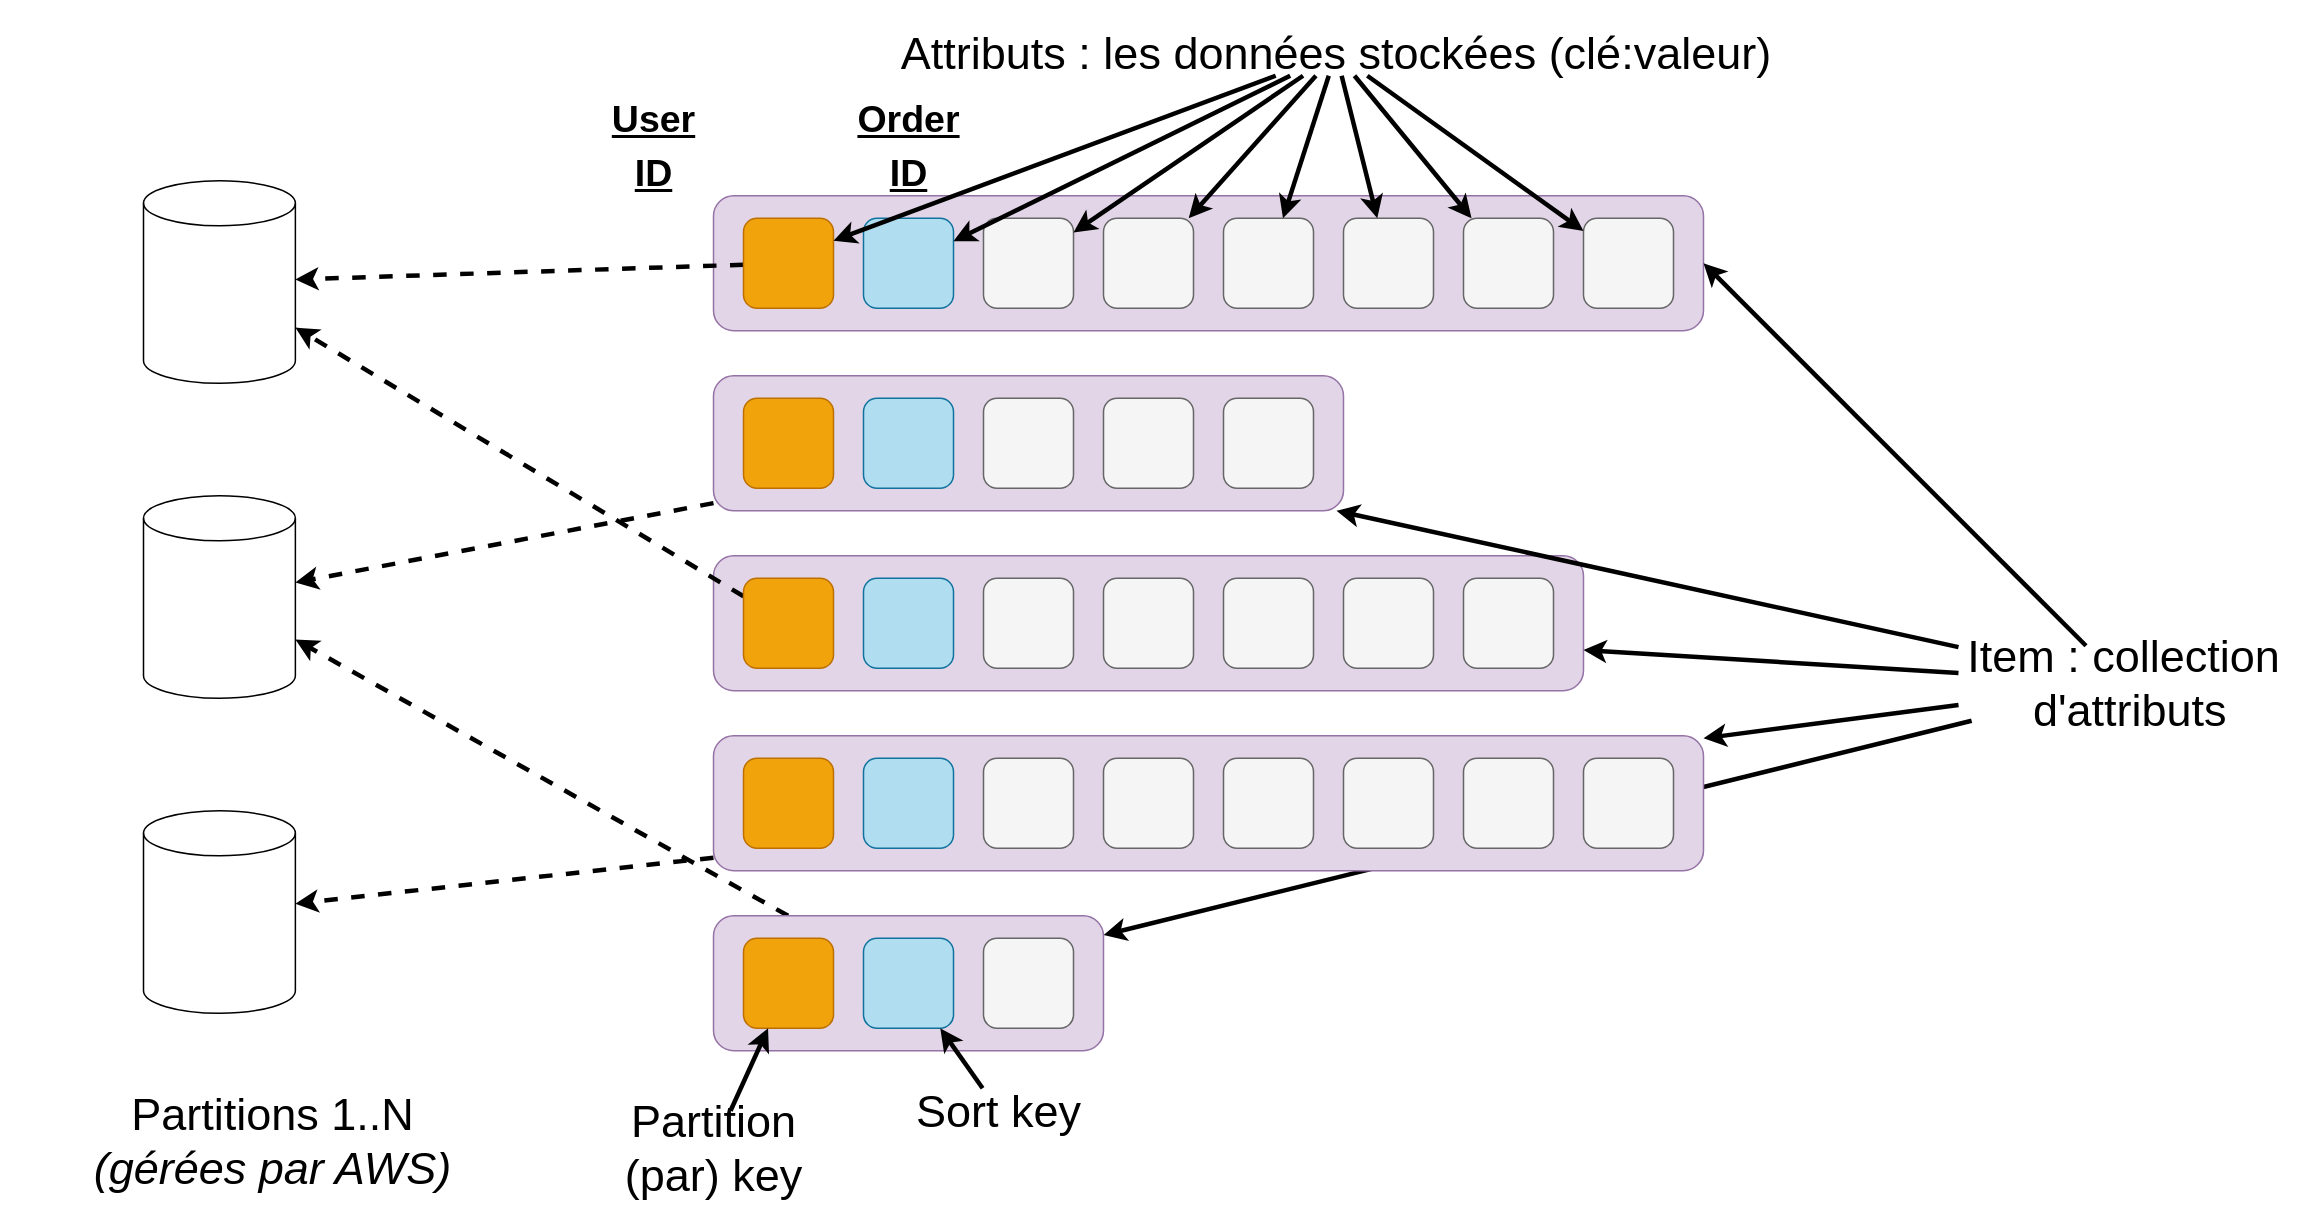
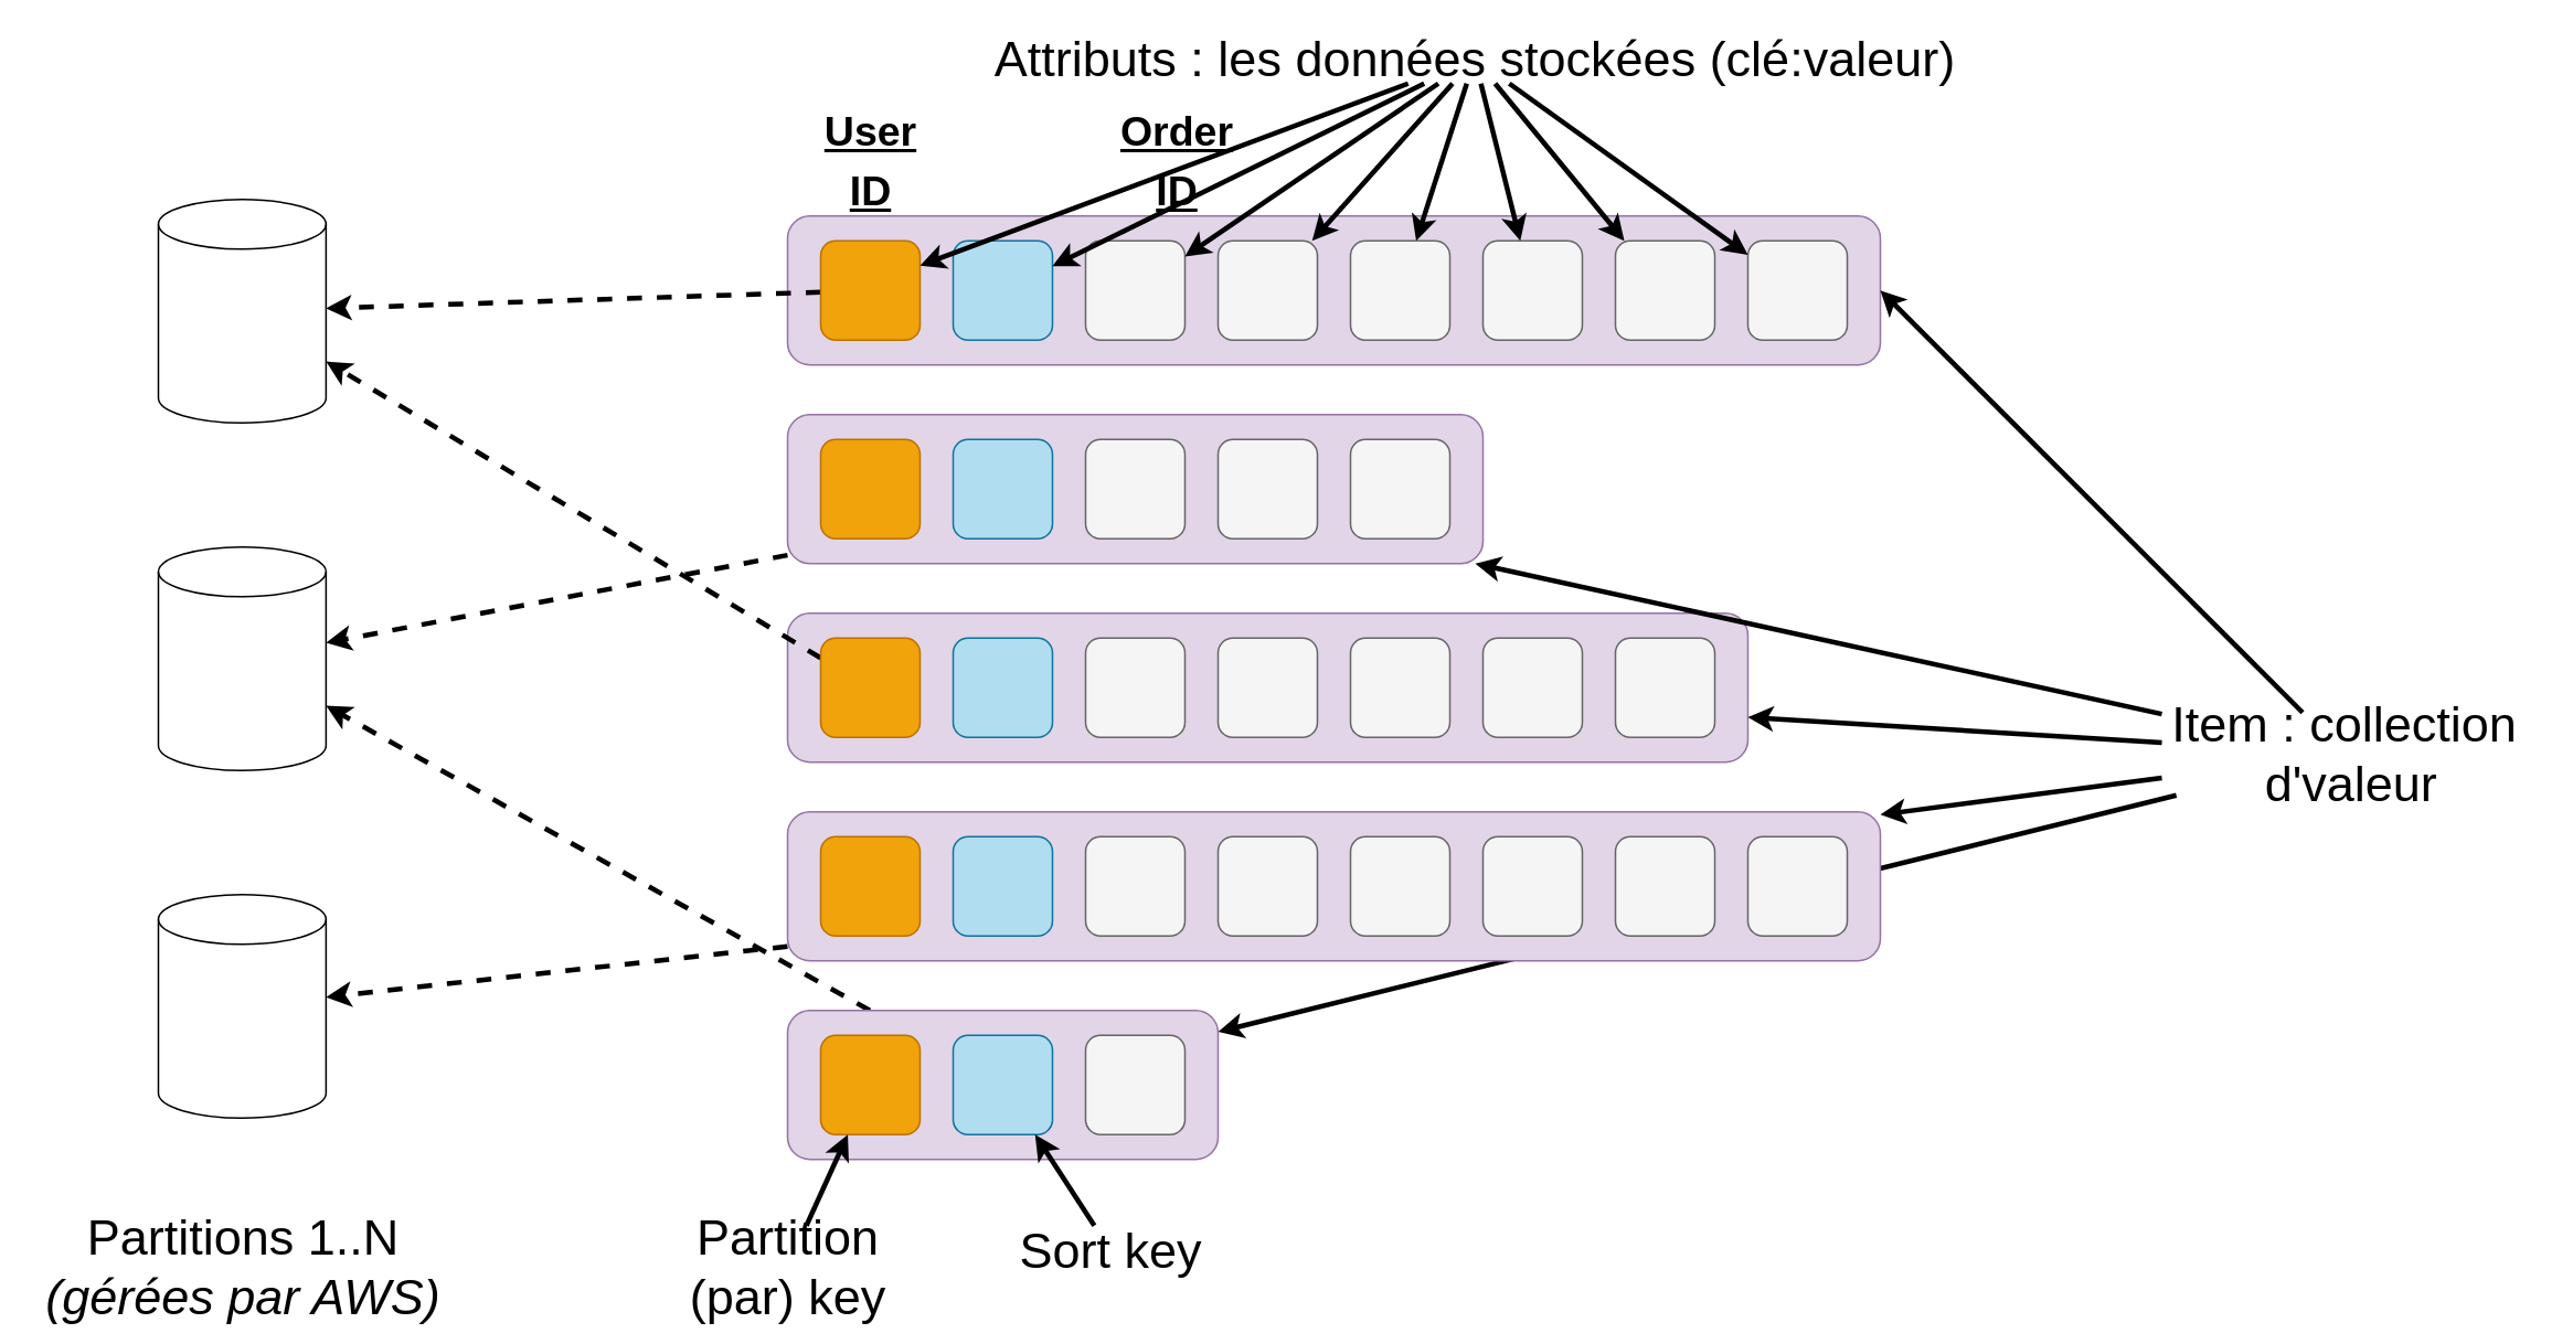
- <mxCell id="62" value="&lt;span style=&quot;font-size: 30px&quot;&gt;&lt;b style=&quot;font-size: 25px&quot;&gt;&lt;u&gt;User&lt;br&gt;ID&lt;/u&gt;&lt;/b&gt;&lt;br&gt;&lt;/span&gt;" style="text;html=1;align=center;verticalAlign=middle;resizable=0;points=[];autosize=1;" vertex="1" parent="1"><mxGeometry x="400" y="70" width="70" height="50" as="geometry" /></mxCell>
+ <mxCell id="62" value="&lt;span style=&quot;font-size: 30px&quot;&gt;&lt;b style=&quot;font-size: 25px&quot;&gt;&lt;u&gt;User&lt;br&gt;ID&lt;/u&gt;&lt;/b&gt;&lt;br&gt;&lt;/span&gt;" style="text;html=1;align=center;verticalAlign=middle;resizable=0;points=[];autosize=1;" vertex="1" parent="1"><mxGeometry x="490" y="70" width="70" height="50" as="geometry" /></mxCell>
- <mxCell id="63" value="&lt;span style=&quot;font-size: 30px&quot;&gt;&lt;b style=&quot;font-size: 25px&quot;&gt;&lt;u&gt;Order&lt;br&gt;ID&lt;/u&gt;&lt;/b&gt;&lt;br&gt;&lt;/span&gt;" style="text;html=1;align=center;verticalAlign=middle;resizable=0;points=[];autosize=1;" vertex="1" parent="1"><mxGeometry x="565" y="70" width="80" height="50" as="geometry" /></mxCell>
+ <mxCell id="63" value="&lt;span style=&quot;font-size: 30px&quot;&gt;&lt;b style=&quot;font-size: 25px&quot;&gt;&lt;u&gt;Order&lt;br&gt;ID&lt;/u&gt;&lt;/b&gt;&lt;br&gt;&lt;/span&gt;" style="text;html=1;align=center;verticalAlign=middle;resizable=0;points=[];autosize=1;" vertex="1" parent="1"><mxGeometry x="670" y="70" width="80" height="50" as="geometry" /></mxCell>
- <mxCell id="48" value="&lt;font style=&quot;font-size: 30px&quot;&gt;Item : collection&lt;br&gt;&amp;nbsp;d'attributs&lt;/font&gt;" style="text;html=1;align=center;verticalAlign=middle;resizable=0;points=[];autosize=1;" vertex="1" parent="1"><mxGeometry x="1305" y="430" width="220" height="50" as="geometry" /></mxCell>
+ <mxCell id="48" value="&lt;font style=&quot;font-size: 30px&quot;&gt;Item : collection&lt;br&gt;&amp;nbsp;d'valeur&lt;/font&gt;" style="text;html=1;align=center;verticalAlign=middle;resizable=0;points=[];autosize=1;" vertex="1" parent="1"><mxGeometry x="1305" y="430" width="220" height="50" as="geometry" /></mxCell>
- <mxCell id="61" value="&lt;span style=&quot;font-size: 30px&quot;&gt;Sort&amp;nbsp;key&lt;/span&gt;" style="text;html=1;align=center;verticalAlign=middle;resizable=0;points=[];autosize=1;" vertex="1" parent="1"><mxGeometry x="600" y="725" width="130" height="30" as="geometry" /></mxCell>
+ <mxCell id="61" value="&lt;span style=&quot;font-size: 30px&quot;&gt;Sort&amp;nbsp;key&lt;/span&gt;" style="text;html=1;align=center;verticalAlign=middle;resizable=0;points=[];autosize=1;" vertex="1" parent="1"><mxGeometry x="605" y="740" width="130" height="30" as="geometry" /></mxCell>
- <mxCell id="67" value="&lt;span style=&quot;font-size: 30px&quot;&gt;Partitions 1..N &lt;br&gt;&lt;i&gt;(gérées par AWS)&lt;/i&gt;&lt;/span&gt;" style="text;html=1;align=center;verticalAlign=middle;resizable=0;points=[];autosize=1;" vertex="1" parent="1"><mxGeometry x="55.63" y="735" width="250" height="50" as="geometry" /></mxCell>
+ <mxCell id="67" value="&lt;span style=&quot;font-size: 30px&quot;&gt;Partitions 1..N &lt;br&gt;&lt;i&gt;(gérées par AWS)&lt;/i&gt;&lt;/span&gt;" style="text;html=1;align=center;verticalAlign=middle;resizable=0;points=[];autosize=1;" vertex="1" parent="1"><mxGeometry x="20.63" y="740" width="250" height="50" as="geometry" /></mxCell>
